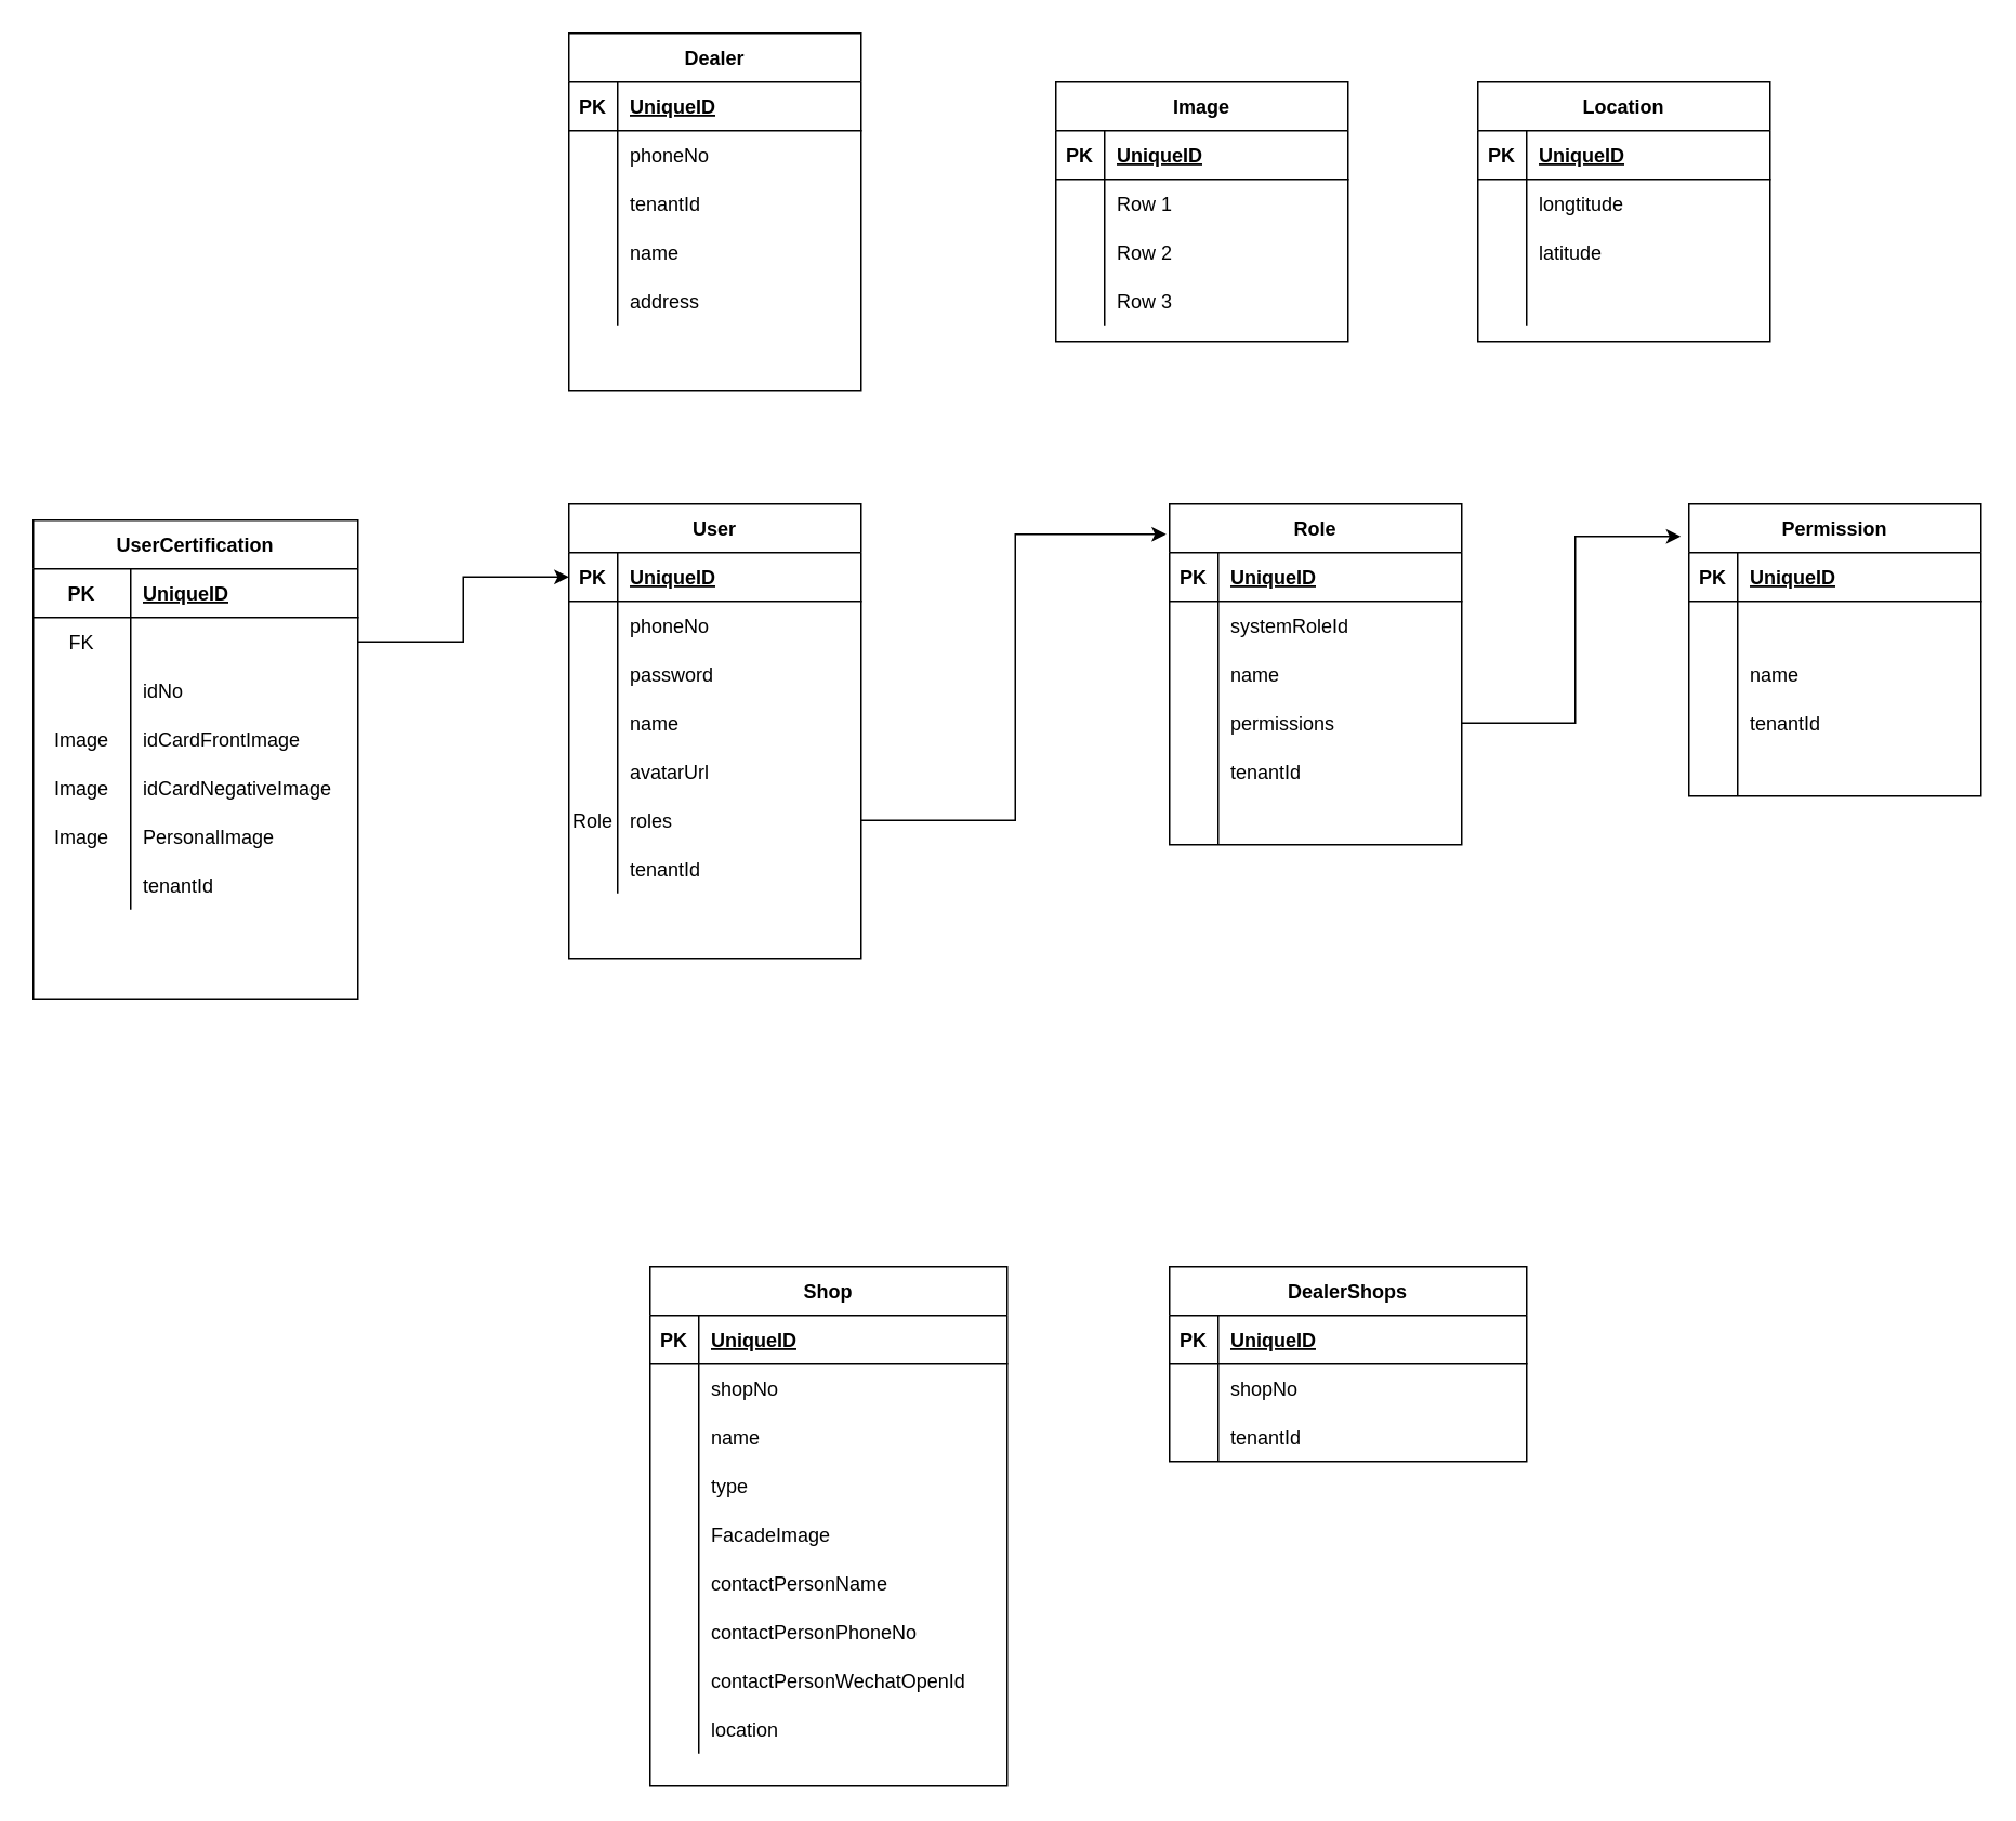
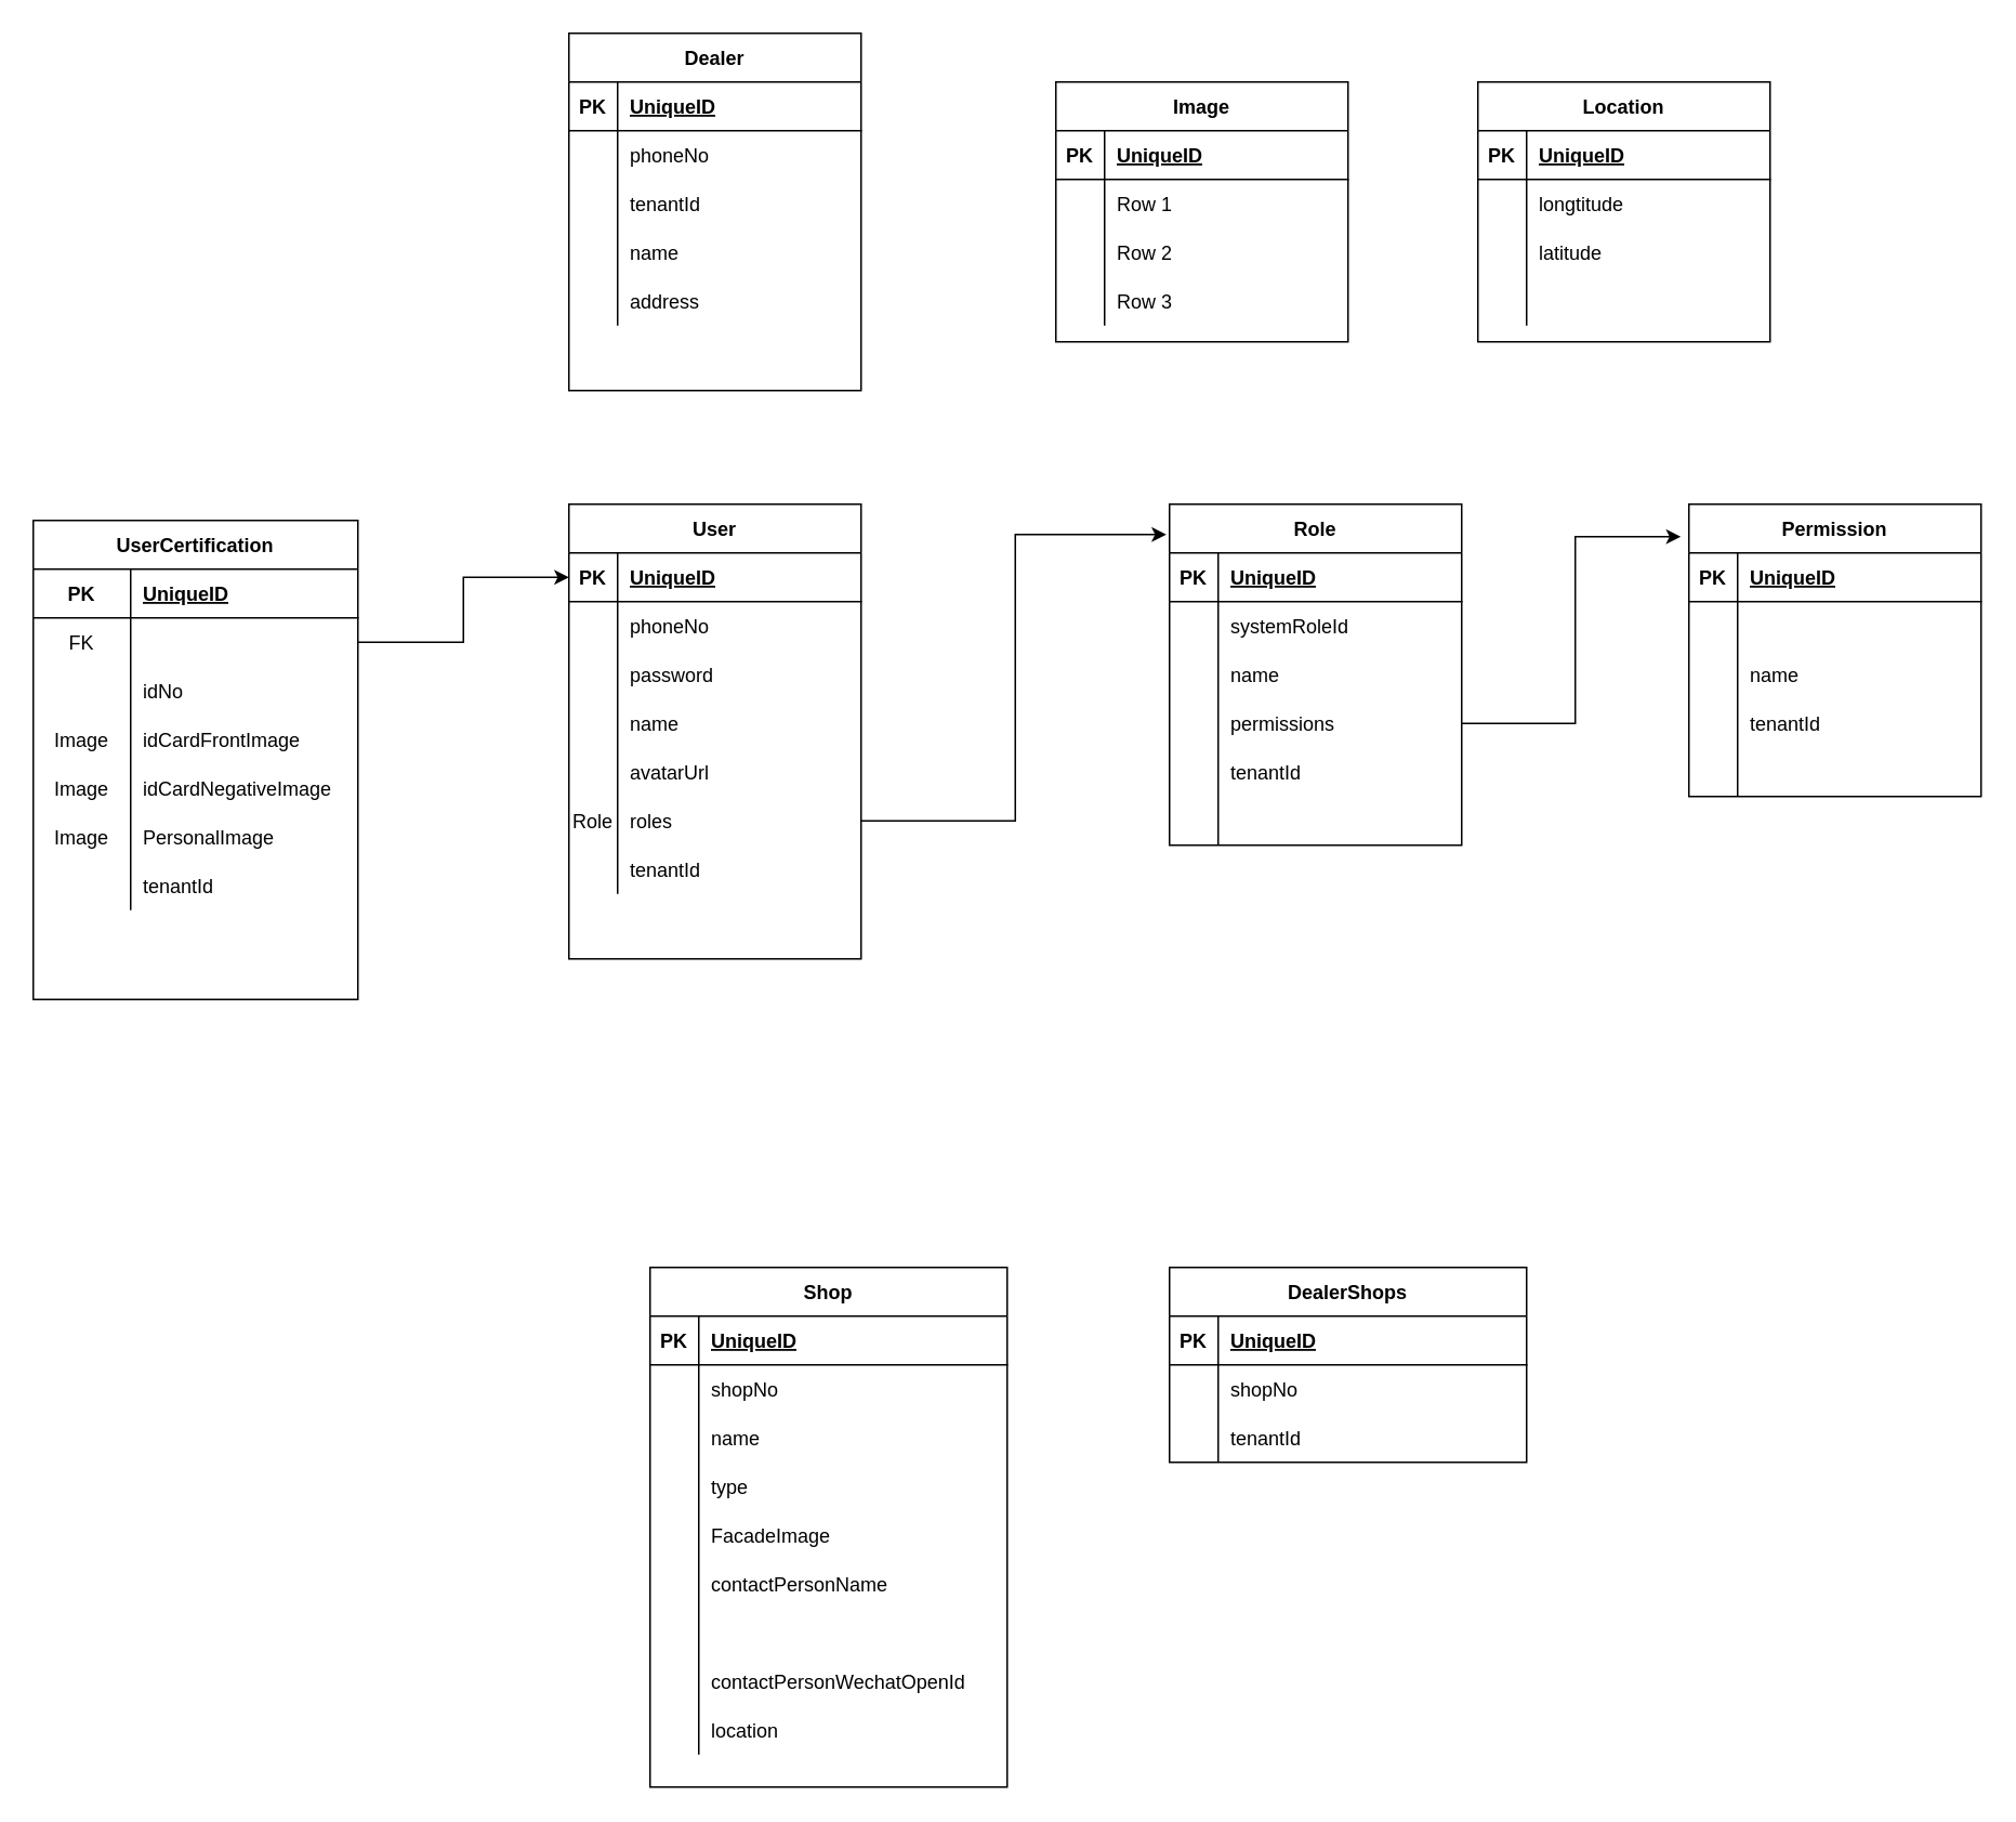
- <mxCell id="132" value="contactPersonPhoneNo" style="shape=partialRectangle;connectable=0;fillColor=none;top=0;left=0;bottom=0;right=0;align=left;spacingLeft=6;overflow=hidden;" vertex="1" parent="130"><mxGeometry x="30" width="190" height="30" as="geometry" /></mxCell>
